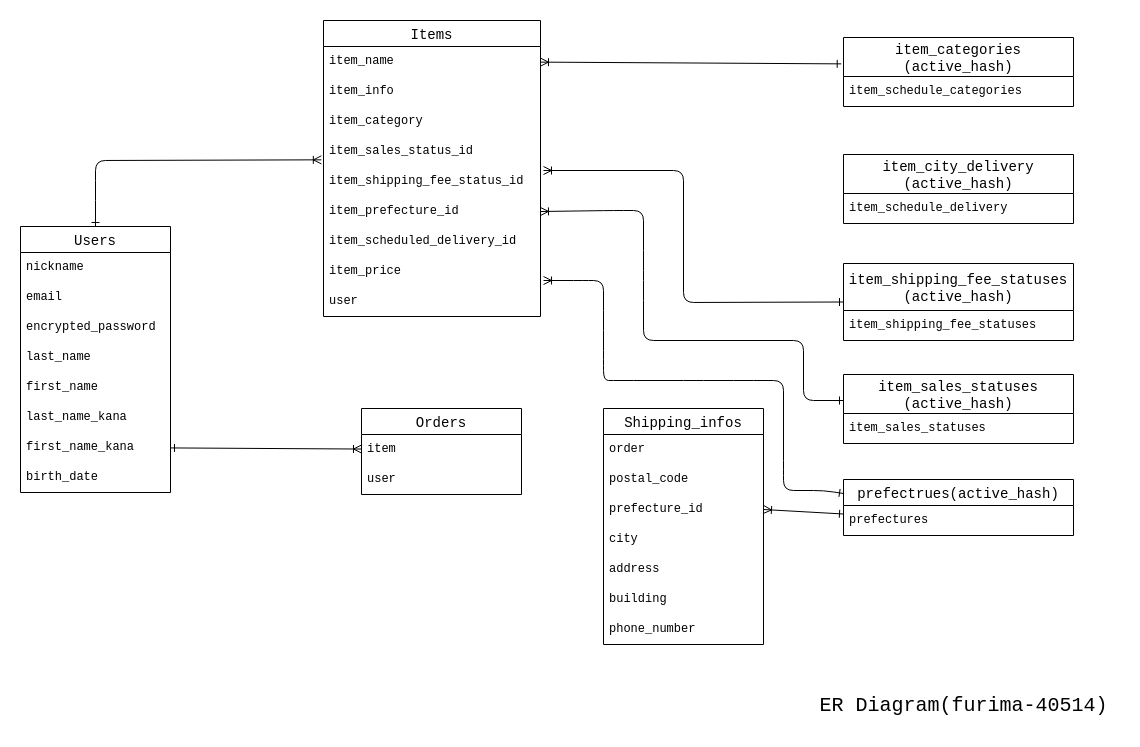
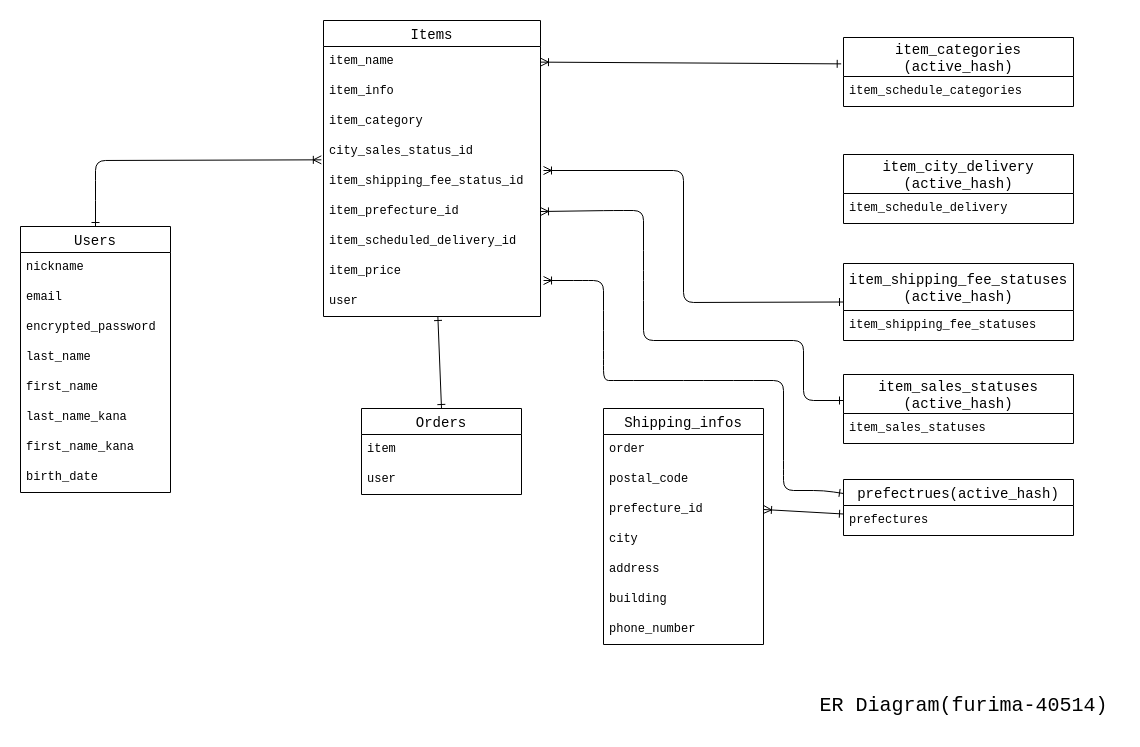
- <mxCell id="7" value="item_sales_status_id" style="text;strokeColor=none;fillColor=none;spacingLeft=4;spacingRight=4;overflow=hidden;rotatable=0;points=[[0,0.5],[1,0.5]];portConstraint=eastwest;fontSize=12;fontFamily=Courier New;" parent="3" vertex="1"><mxGeometry y="116" width="217" height="30" as="geometry" /></mxCell>
+ <mxCell id="7" value="city_sales_status_id" style="text;strokeColor=none;fillColor=none;spacingLeft=4;spacingRight=4;overflow=hidden;rotatable=0;points=[[0,0.5],[1,0.5]];portConstraint=eastwest;fontSize=12;fontFamily=Courier New;" parent="3" vertex="1"><mxGeometry y="116" width="217" height="30" as="geometry" /></mxCell>
+ <mxCell id="2" style="edgeStyle=none;html=1;fontFamily=Courier New;startArrow=ERone;startFill=0;endArrow=ERone;endFill=0;entryX=0.5;entryY=0;entryDx=0;entryDy=0;" parent="1" source="3" target="13" edge="1"><mxGeometry relative="1" as="geometry"><mxPoint x="440" y="390" as="targetPoint" /></mxGeometry></mxCell>
- <mxCell id="34" style="edgeStyle=none;html=1;fontFamily=Courier New;startArrow=ERone;startFill=0;endArrow=ERoneToMany;endFill=0;" parent="1" source="32" target="14" edge="1"><mxGeometry relative="1" as="geometry" /></mxCell>
